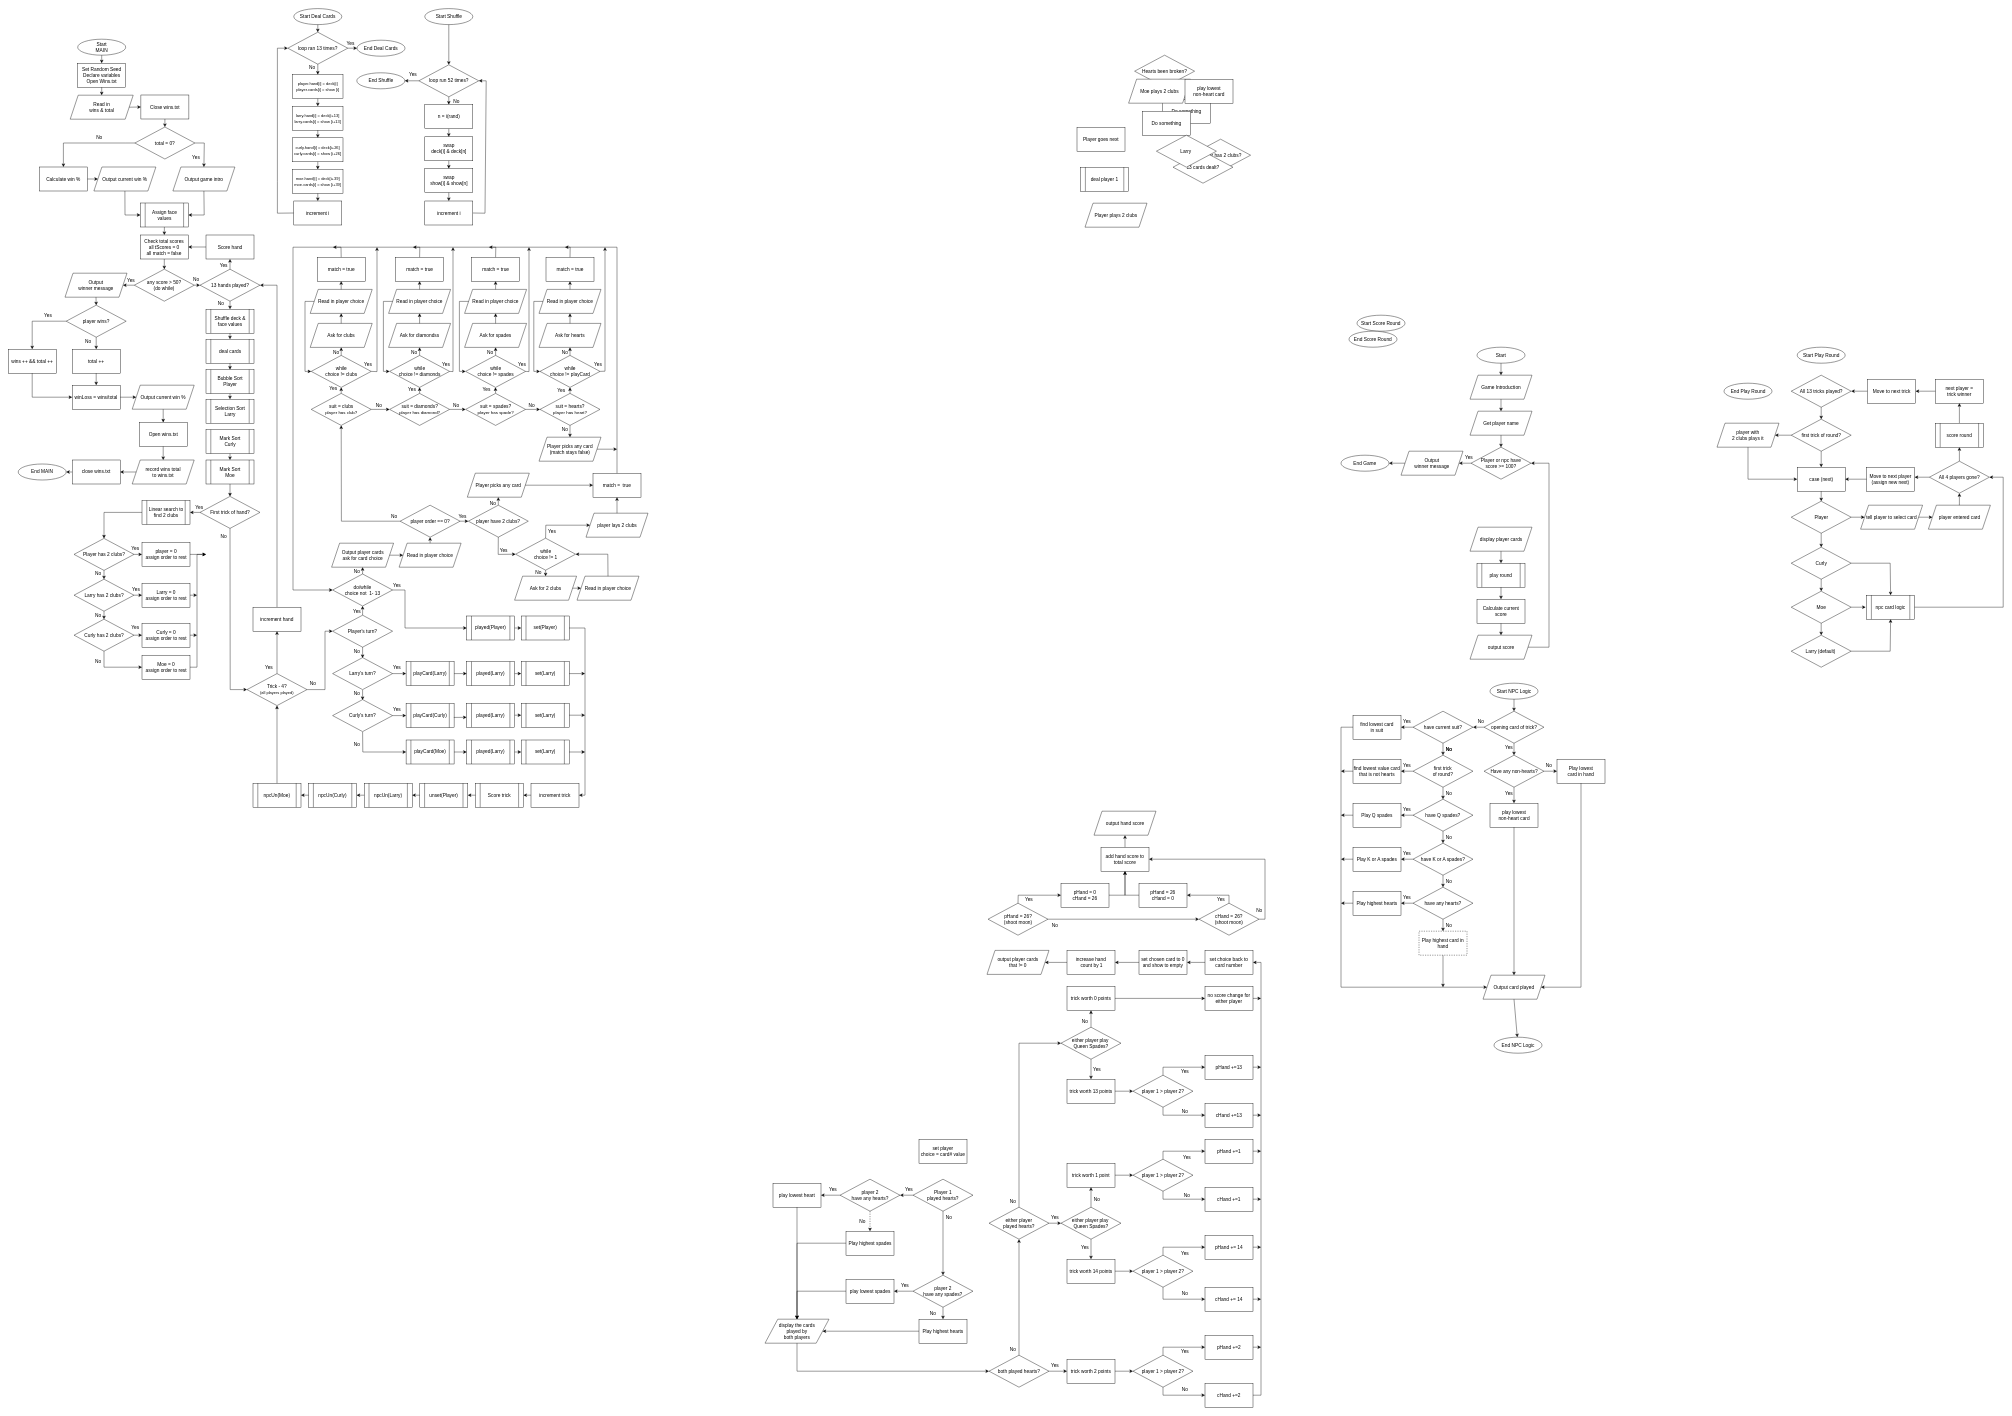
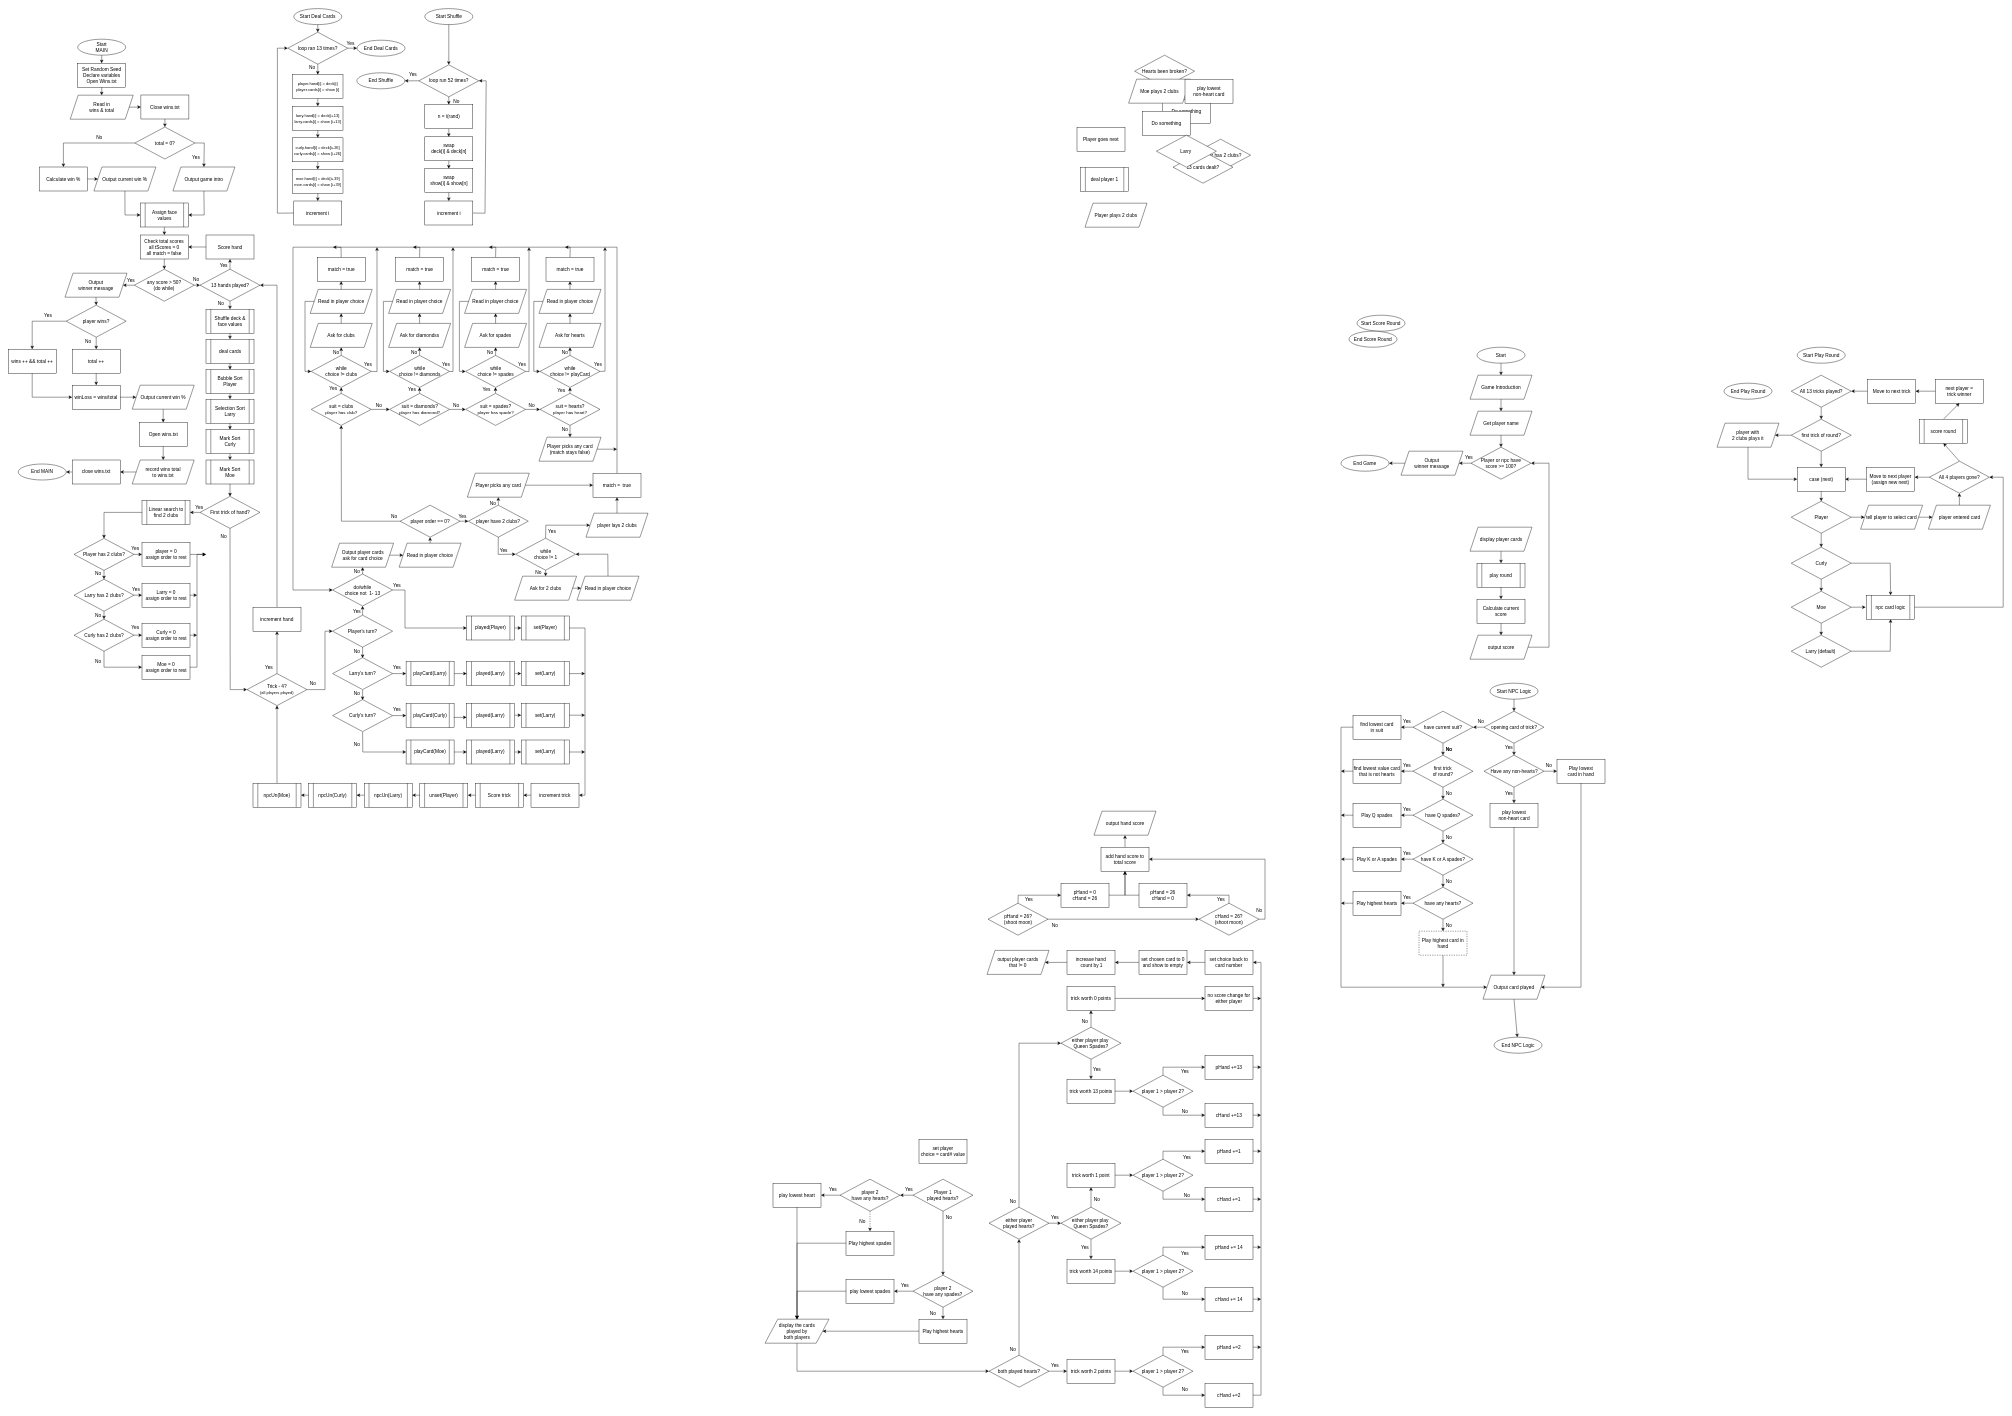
+ <mxCell id="388" value="" style="endArrow=classic;html=1;rounded=0;exitX=0.5;exitY=1;exitDx=0;exitDy=0;entryX=0.5;entryY=0;entryDx=0;entryDy=0;" parent="1" source="304" target="305" edge="1"><mxGeometry width="50" height="50" relative="1" as="geometry"><mxPoint x="632" y="1107" as="sourcePoint" /><mxPoint x="682" y="1057" as="targetPoint" /></mxGeometry></mxCell>
- <mxCell id="232" value="score round" style="shape=process;whiteSpace=wrap;html=1;backgroundOutline=1;" parent="1" vertex="1"><mxGeometry x="4838" y="1057" width="120" height="60" as="geometry" /></mxCell>
+ <mxCell id="232" value="score round" style="shape=process;whiteSpace=wrap;html=1;backgroundOutline=1;" parent="1" vertex="1"><mxGeometry x="4798" y="1047" width="120" height="60" as="geometry" /></mxCell>
